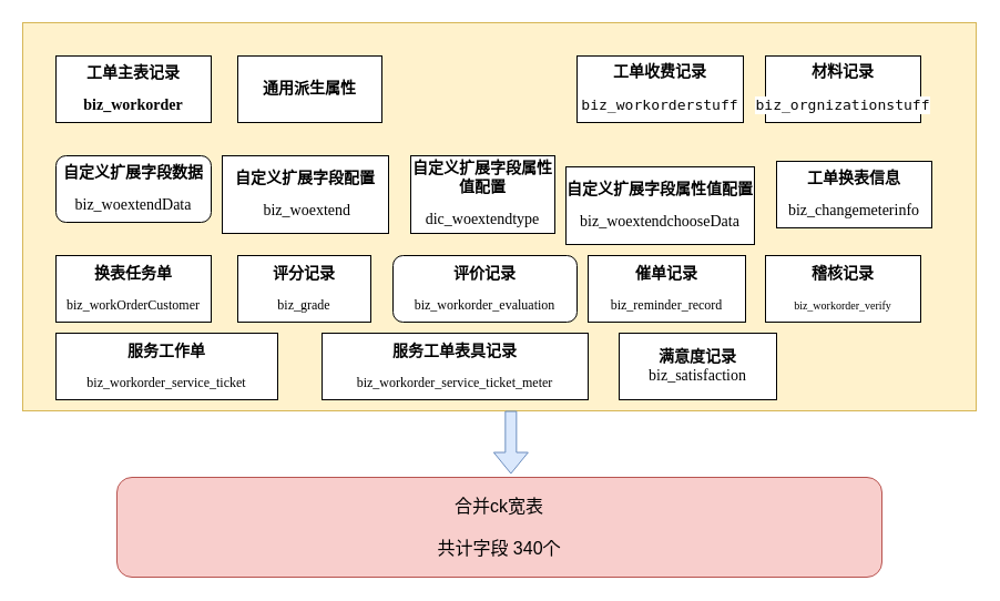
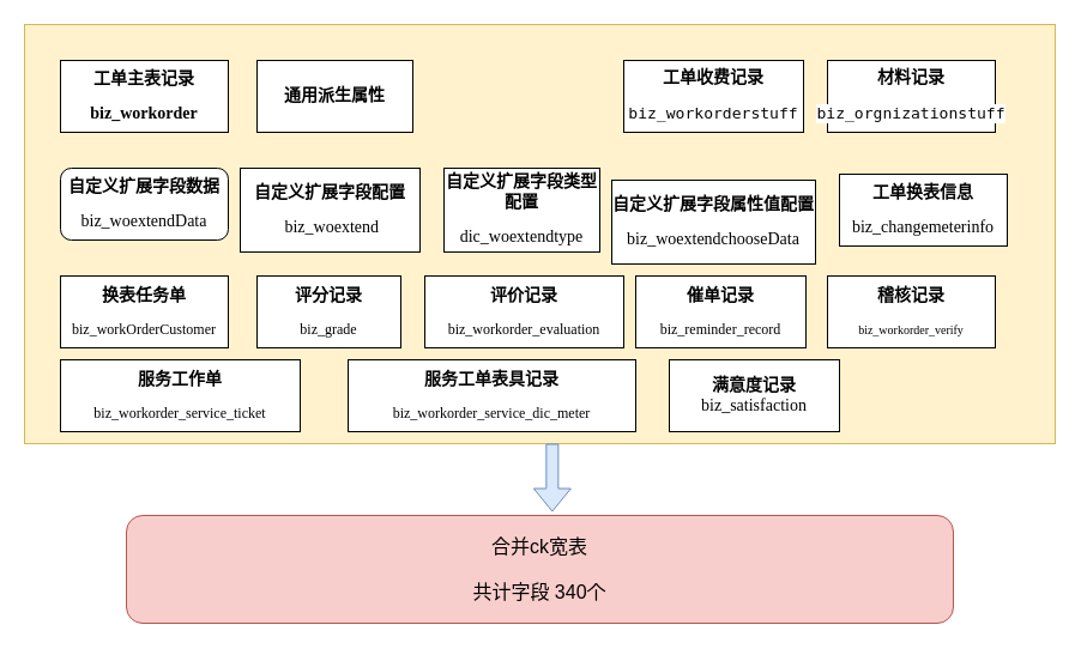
- <mxCell id="9" value="&lt;p class=&quot;MsoNormal&quot;&gt;&lt;b&gt;&lt;span style=&quot;font-family: 宋体; font-size: 10.5pt;&quot;&gt;自定义扩展字段属性值配置&lt;/span&gt;&lt;/b&gt;&lt;/p&gt;&lt;p class=&quot;MsoNormal&quot;&gt;&lt;span style=&quot;font-family: 宋体; font-size: 10.5pt;&quot;&gt;dic_woextendtype&lt;/span&gt;&lt;/p&gt;" style="rounded=0;whiteSpace=wrap;html=1;" vertex="1" parent="1"><mxGeometry x="370" y="140" width="130" height="70" as="geometry" /></mxCell>
+ <mxCell id="9" value="&lt;p class=&quot;MsoNormal&quot;&gt;&lt;b&gt;&lt;span style=&quot;font-family: 宋体; font-size: 10.5pt;&quot;&gt;自定义扩展字段类型配置&lt;/span&gt;&lt;/b&gt;&lt;/p&gt;&lt;p class=&quot;MsoNormal&quot;&gt;&lt;span style=&quot;font-family: 宋体; font-size: 10.5pt;&quot;&gt;dic_woextendtype&lt;/span&gt;&lt;/p&gt;" style="rounded=0;whiteSpace=wrap;html=1;" vertex="1" parent="1"><mxGeometry x="370" y="140" width="130" height="70" as="geometry" /></mxCell>
- <mxCell id="14" value="&lt;p class=&quot;MsoNormal&quot;&gt;&lt;b&gt;&lt;span style=&quot;font-family: 宋体; font-size: 10.5pt;&quot;&gt;评价记录&lt;/span&gt;&lt;/b&gt;&lt;/p&gt;&lt;p class=&quot;MsoNormal&quot;&gt;&lt;font face=&quot;宋体&quot;&gt;&lt;span style=&quot;&quot;&gt;biz_workorder_evaluation&lt;/span&gt;&lt;/font&gt;&lt;br&gt;&lt;/p&gt;" style="whiteSpace=wrap;html=1;rounded=1;" vertex="1" parent="1"><mxGeometry x="354" y="230" width="166" height="60" as="geometry" /></mxCell>
+ <mxCell id="14" value="&lt;p class=&quot;MsoNormal&quot;&gt;&lt;b&gt;&lt;span style=&quot;font-family: 宋体; font-size: 10.5pt;&quot;&gt;评价记录&lt;/span&gt;&lt;/b&gt;&lt;/p&gt;&lt;p class=&quot;MsoNormal&quot;&gt;&lt;font face=&quot;宋体&quot;&gt;&lt;span style=&quot;&quot;&gt;biz_workorder_evaluation&lt;/span&gt;&lt;/font&gt;&lt;br&gt;&lt;/p&gt;" style="rounded=0;whiteSpace=wrap;html=1;" vertex="1" parent="1"><mxGeometry x="354" y="230" width="166" height="60" as="geometry" /></mxCell>
- <mxCell id="20" value="&lt;p class=&quot;MsoNormal&quot;&gt;&lt;b&gt;&lt;span style=&quot;font-family: 宋体; font-size: 10.5pt;&quot;&gt;服务工单表具记录&lt;/span&gt;&lt;/b&gt;&lt;/p&gt;&lt;p class=&quot;MsoNormal&quot;&gt;&lt;font face=&quot;宋体&quot;&gt;biz_workorder_service_ticket_meter&lt;/font&gt;&lt;br&gt;&lt;/p&gt;" style="rounded=0;whiteSpace=wrap;html=1;" vertex="1" parent="1"><mxGeometry x="290" y="300" width="240" height="60" as="geometry" /></mxCell>
+ <mxCell id="20" value="&lt;p class=&quot;MsoNormal&quot;&gt;&lt;b&gt;&lt;span style=&quot;font-family: 宋体; font-size: 10.5pt;&quot;&gt;服务工单表具记录&lt;/span&gt;&lt;/b&gt;&lt;/p&gt;&lt;p class=&quot;MsoNormal&quot;&gt;&lt;font face=&quot;宋体&quot;&gt;biz_workorder_service_dic_meter&lt;/font&gt;&lt;br&gt;&lt;/p&gt;" style="rounded=0;whiteSpace=wrap;html=1;" vertex="1" parent="1"><mxGeometry x="290" y="300" width="240" height="60" as="geometry" /></mxCell>
